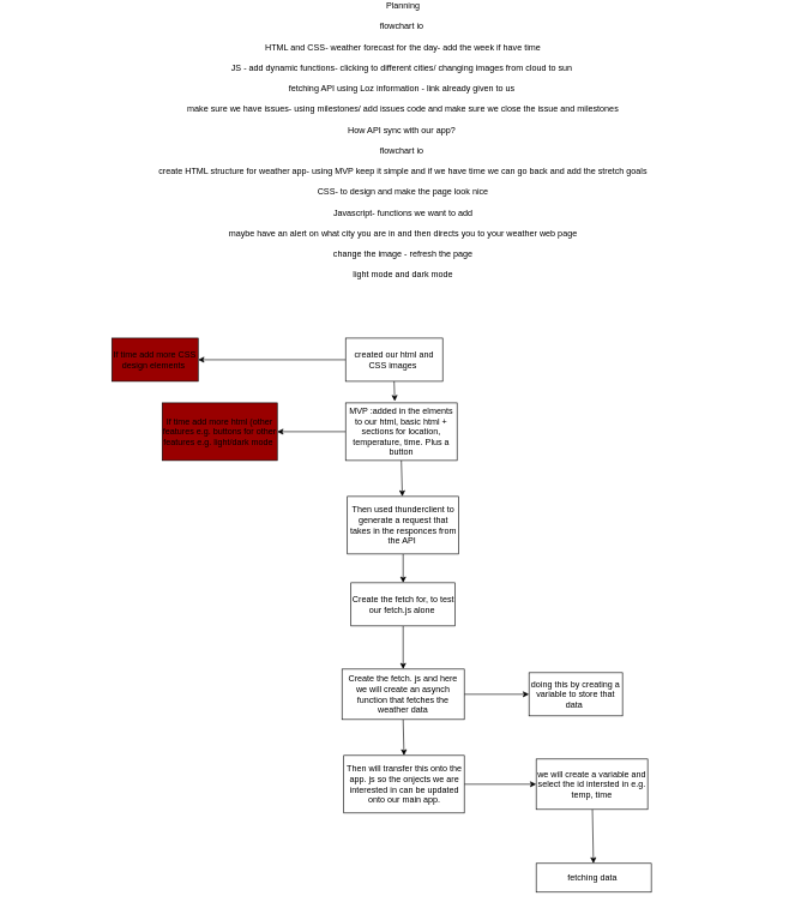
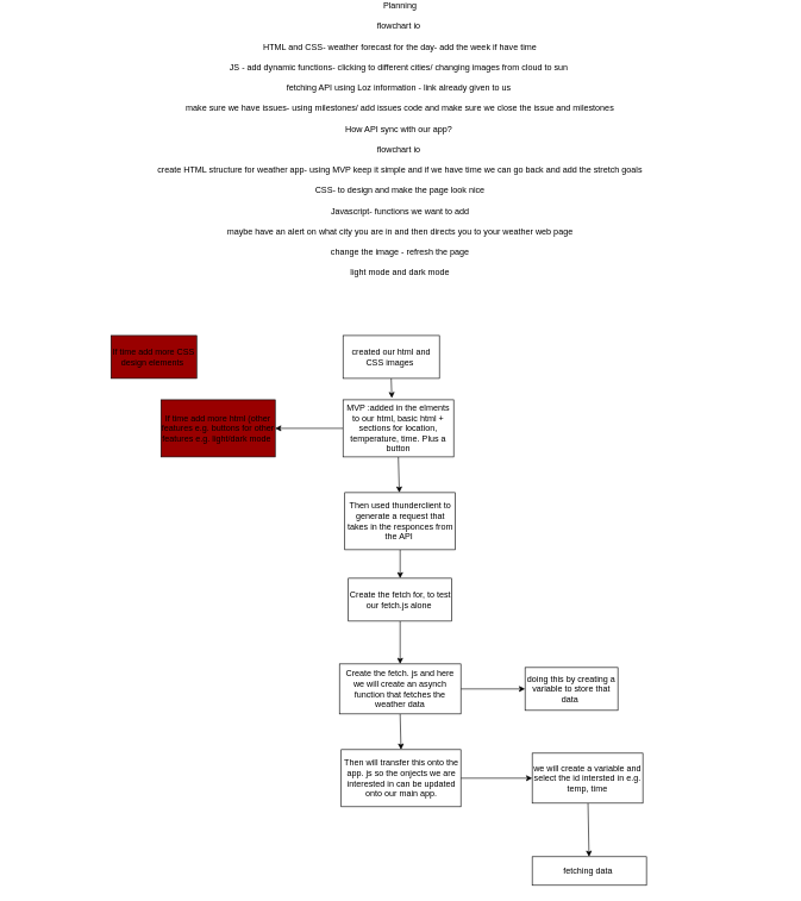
- <mxCell id="3" style="edgeStyle=none;html=1;exitX=0;exitY=0.5;exitDx=0;exitDy=0;entryX=1;entryY=0.5;entryDx=0;entryDy=0;" edge="1" parent="1" source="5" target="10"><mxGeometry relative="1" as="geometry" /></mxCell>
